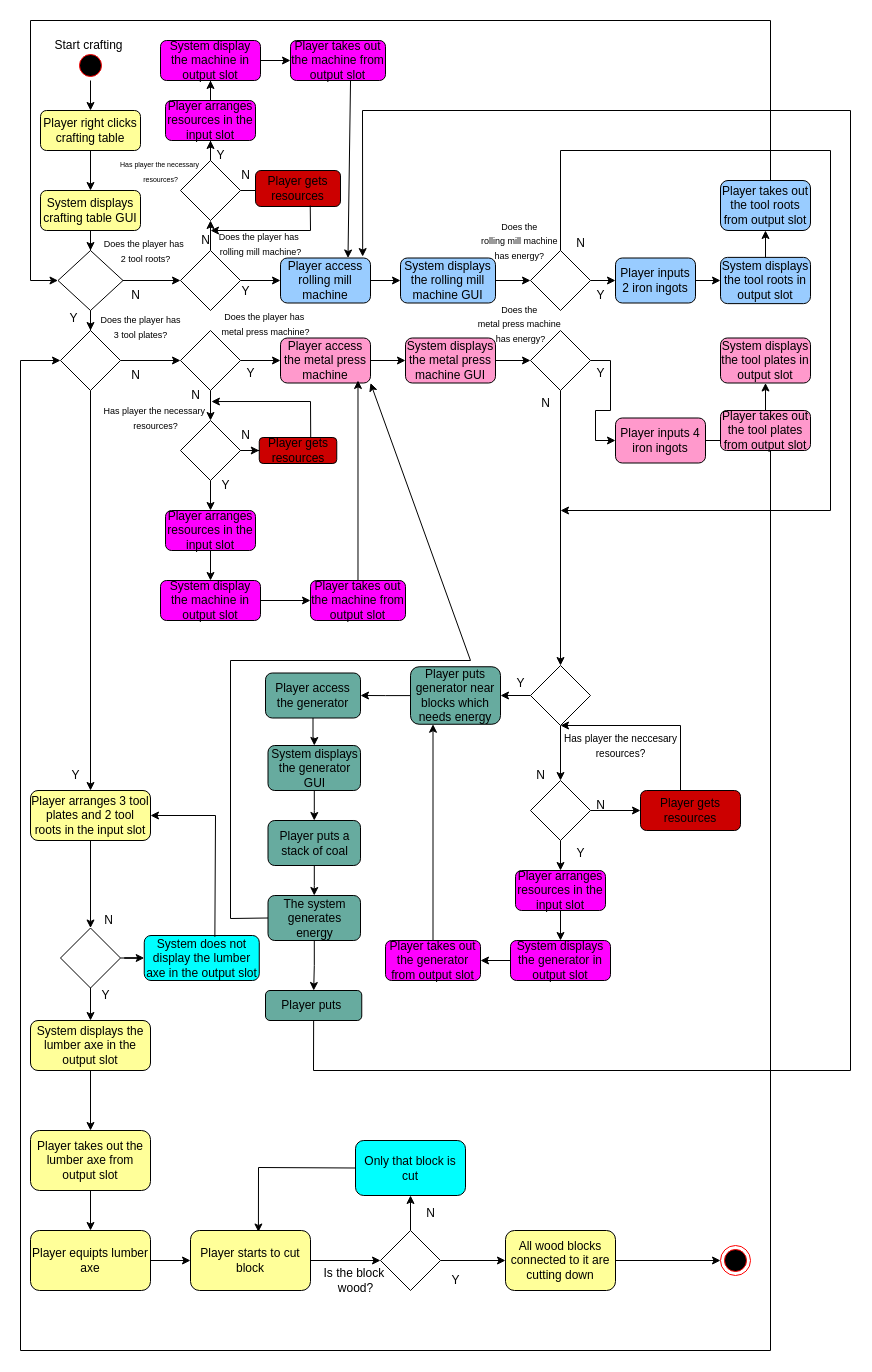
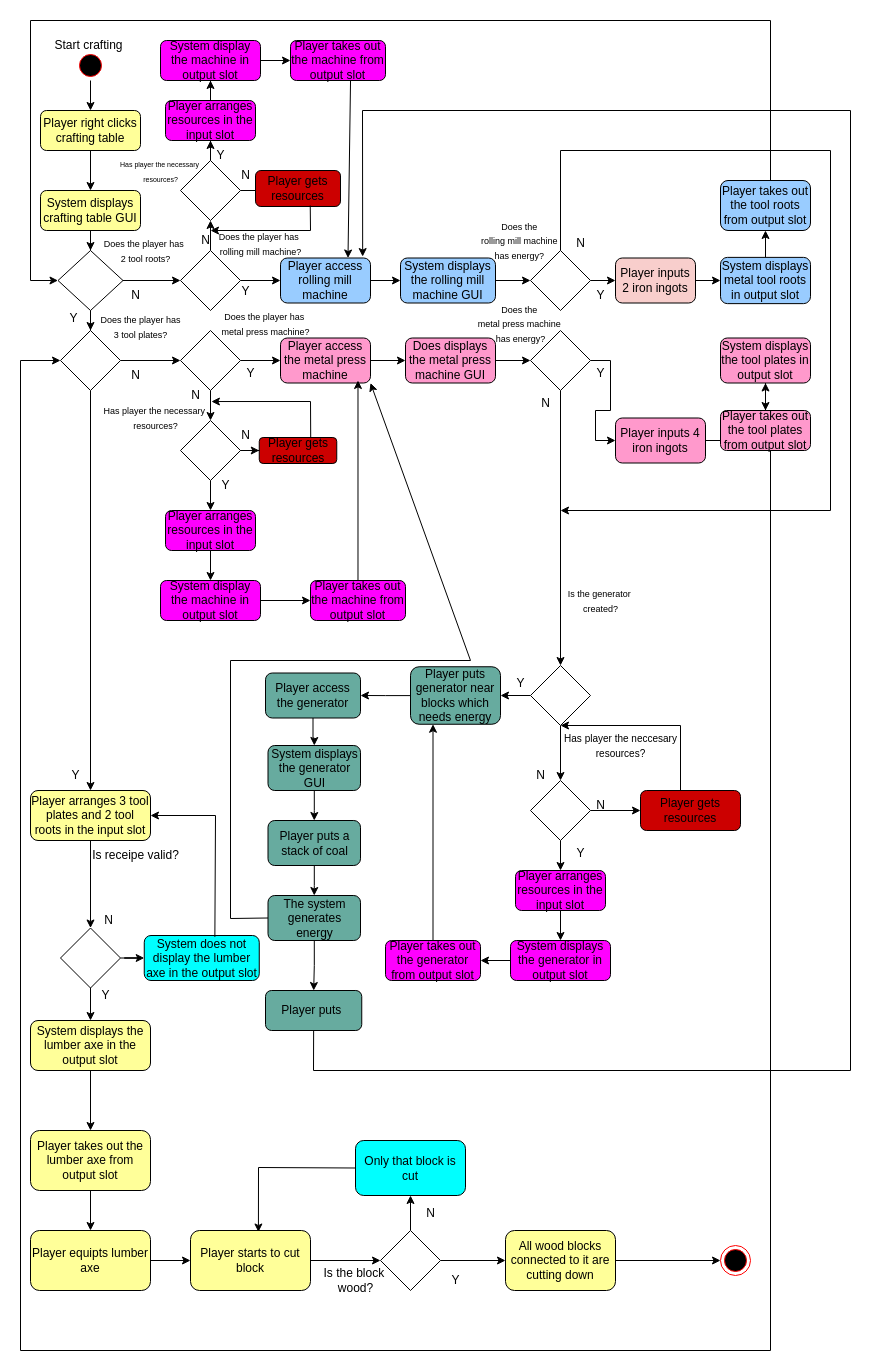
- <mxCell id="33" value="Player inputs 2 iron ingots" style="rounded=1;whiteSpace=wrap;html=1;fillColor=#99CCFF;" parent="1" vertex="1"><mxGeometry x="615" y="257.5" width="80" height="45" as="geometry" /></mxCell>
+ <mxCell id="33" value="Player inputs 2 iron ingots" style="rounded=1;whiteSpace=wrap;html=1;fillColor=#f8cecc;" parent="1" vertex="1"><mxGeometry x="615" y="257.5" width="80" height="45" as="geometry" /></mxCell>
- <mxCell id="36" value="System displays the tool roots in output slot" style="rounded=1;whiteSpace=wrap;html=1;fillColor=#99CCFF;" parent="1" vertex="1"><mxGeometry x="720" y="256.88" width="90" height="46.25" as="geometry" /></mxCell>
+ <mxCell id="36" value="System displays metal tool roots in output slot" style="rounded=1;whiteSpace=wrap;html=1;fillColor=#99CCFF;" parent="1" vertex="1"><mxGeometry x="720" y="256.88" width="90" height="46.25" as="geometry" /></mxCell>
- <mxCell id="49" value="System displays the metal press machine GUI" style="rounded=1;whiteSpace=wrap;html=1;fillColor=#FF99CC;" parent="1" vertex="1"><mxGeometry x="405" y="337.5" width="90" height="45" as="geometry" /></mxCell>
+ <mxCell id="49" value="Does displays the metal press machine GUI" style="rounded=1;whiteSpace=wrap;html=1;fillColor=#FF99CC;" parent="1" vertex="1"><mxGeometry x="405" y="337.5" width="90" height="45" as="geometry" /></mxCell>
+ <mxCell id="52" style="edgeStyle=orthogonalEdgeStyle;rounded=0;orthogonalLoop=1;jettySize=auto;html=1;entryX=0.5;entryY=0;entryDx=0;entryDy=0;" parent="1" source="53" target="59" edge="1"><mxGeometry relative="1" as="geometry" /></mxCell>
+ <mxCell id="103" value="&lt;font style=&quot;font-size: 9px;&quot;&gt;Is the generator&amp;nbsp;&lt;/font&gt;&lt;div&gt;&lt;font style=&quot;font-size: 9px;&quot;&gt;created?&lt;/font&gt;&lt;/div&gt;" style="text;html=1;align=center;verticalAlign=middle;resizable=0;points=[];autosize=1;strokeColor=none;fillColor=none;" vertex="1" parent="1"><mxGeometry x="555" y="580" width="90" height="40" as="geometry" /></mxCell>
+ <mxCell id="65" value="Is receipe valid?" style="text;html=1;align=center;verticalAlign=middle;resizable=0;points=[];autosize=1;strokeColor=none;fillColor=none;" parent="1" vertex="1"><mxGeometry x="80" y="840" width="110" height="30" as="geometry" /></mxCell>
- <mxCell id="130" value="Player puts&amp;nbsp;" style="whiteSpace=wrap;html=1;rounded=1;fillColor=#67AB9F;" vertex="1" parent="1"><mxGeometry x="265" y="990" width="96.25" height="30" as="geometry" /></mxCell>
+ <mxCell id="130" value="Player puts&amp;nbsp;" style="whiteSpace=wrap;html=1;rounded=1;fillColor=#67AB9F;" vertex="1" parent="1"><mxGeometry x="265" y="990" width="96.25" height="40" as="geometry" /></mxCell>
